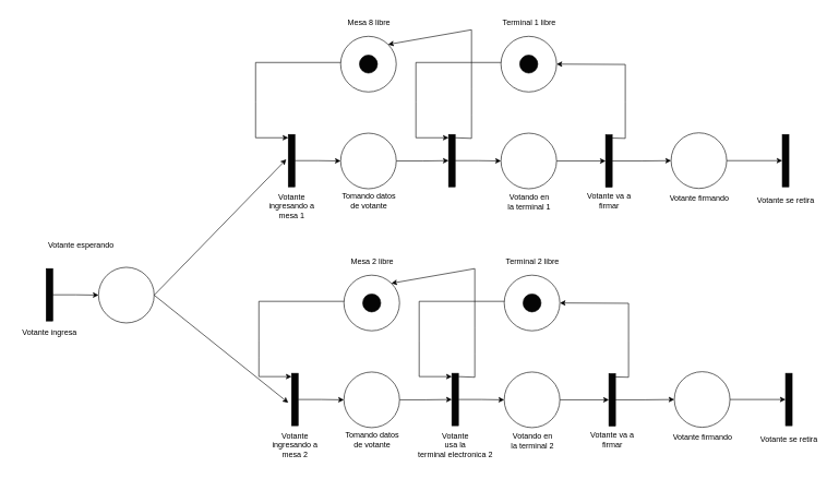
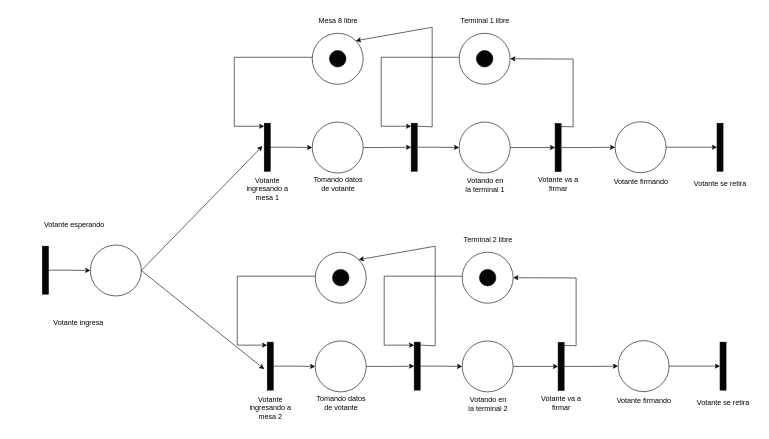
- <mxCell id="61" value="Mesa 2 libre" style="text;html=1;align=center;verticalAlign=middle;resizable=0;points=[];autosize=1;strokeColor=none;fillColor=none;" vertex="1" parent="1"><mxGeometry x="522.5" y="385" width="90" height="30" as="geometry" /></mxCell>
- <mxCell id="28" value="&lt;div&gt;Votante ingresa&lt;/div&gt;" style="text;html=1;align=center;verticalAlign=middle;resizable=0;points=[];autosize=1;strokeColor=none;fillColor=none;" vertex="1" parent="1"><mxGeometry x="20" y="493" width="110" height="30" as="geometry" /></mxCell>
+ <mxCell id="28" value="&lt;div&gt;Votante ingresa&lt;/div&gt;" style="text;html=1;align=center;verticalAlign=middle;resizable=0;points=[];autosize=1;strokeColor=none;fillColor=none;" vertex="1" parent="1"><mxGeometry x="75" y="523" width="110" height="30" as="geometry" /></mxCell>
- <mxCell id="62" value="&lt;div&gt;Votante&lt;/div&gt;&lt;div&gt;usa la&lt;/div&gt;&lt;div&gt;terminal electronica 2&lt;br&gt;&lt;/div&gt;" style="text;html=1;align=center;verticalAlign=middle;resizable=0;points=[];autosize=1;strokeColor=none;fillColor=none;" vertex="1" parent="1"><mxGeometry x="625" y="650" width="140" height="60" as="geometry" /></mxCell>
